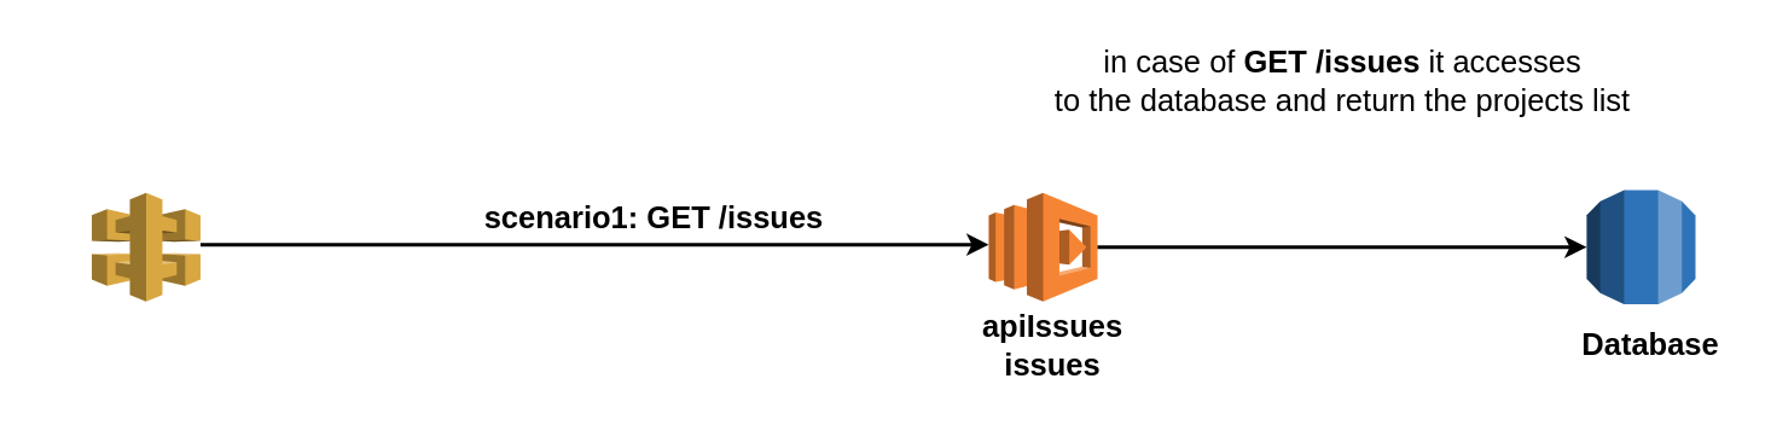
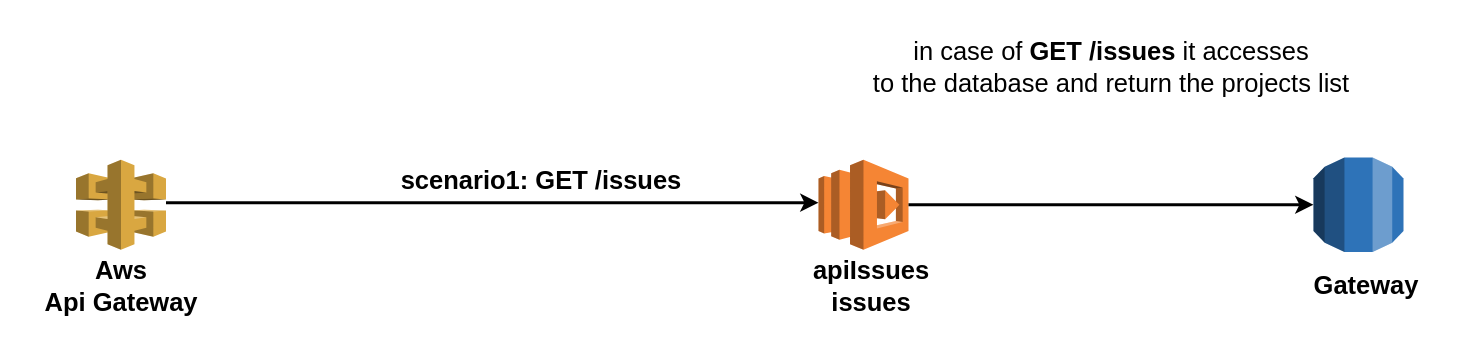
+ <mxCell id="6" value="Aws &lt;br&gt;Api Gateway" style="text;html=1;align=center;verticalAlign=middle;resizable=0;points=[];autosize=1;fontSize=17;fontStyle=1" vertex="1" parent="1"><mxGeometry x="20" y="166" width="120" height="50" as="geometry" /></mxCell>
- <mxCell id="5" value="Database" style="text;html=1;align=center;verticalAlign=middle;resizable=0;points=[];autosize=1;fontSize=17;fontStyle=1" vertex="1" parent="1"><mxGeometry x="865" y="176" width="90" height="30" as="geometry" /></mxCell>
+ <mxCell id="5" value="Gateway" style="text;html=1;align=center;verticalAlign=middle;resizable=0;points=[];autosize=1;fontSize=17;fontStyle=1" vertex="1" parent="1"><mxGeometry x="865" y="176" width="90" height="30" as="geometry" /></mxCell>
